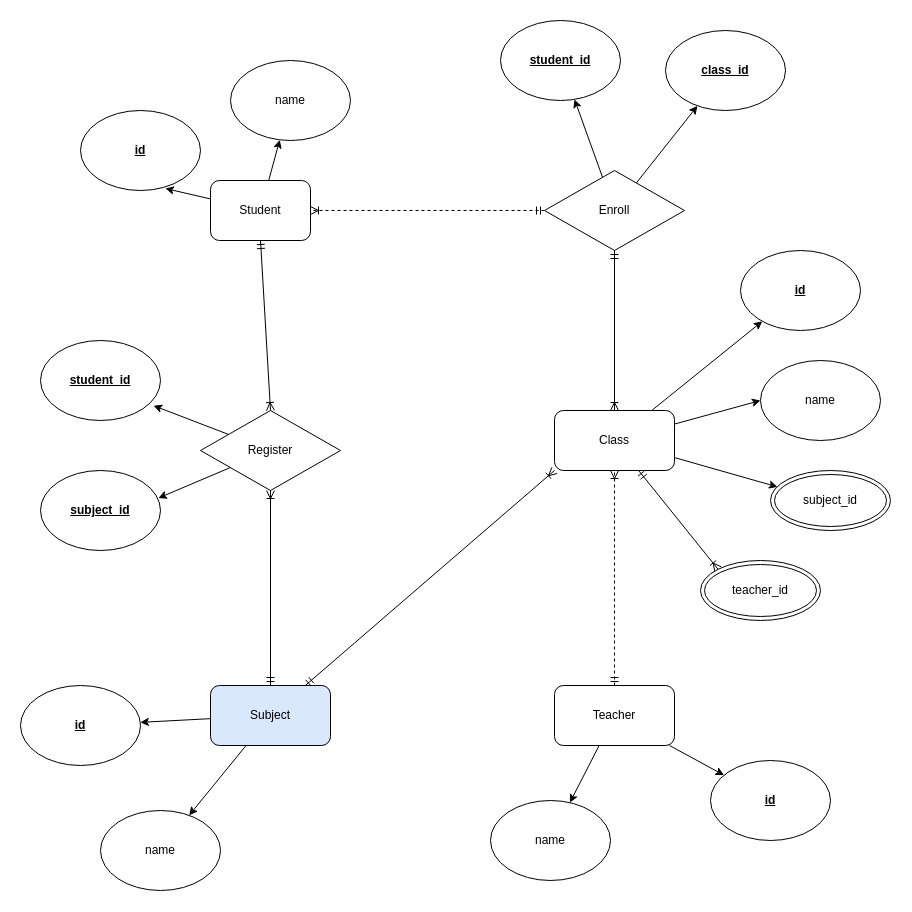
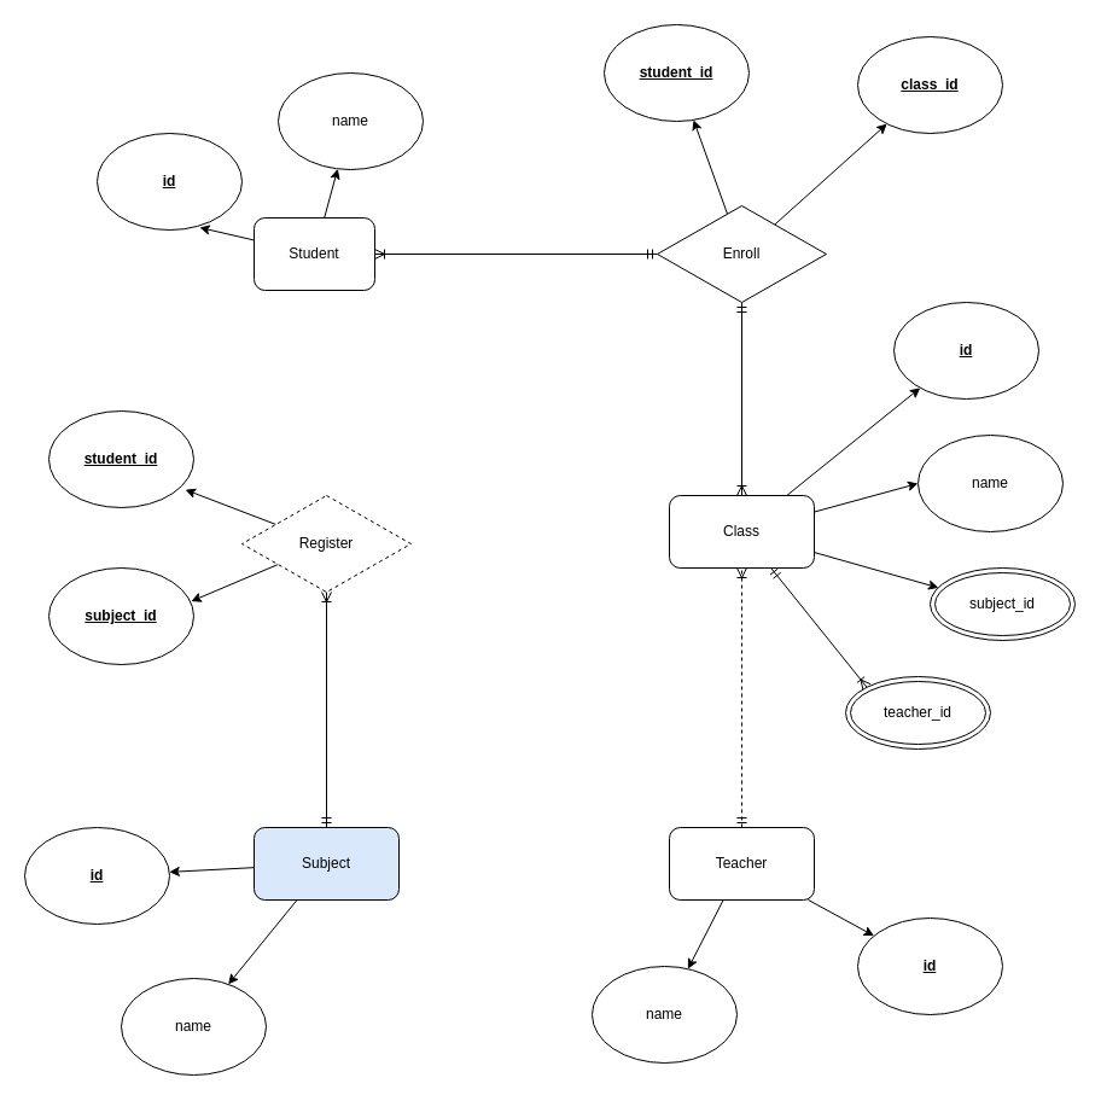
- <mxCell id="26" value="&lt;b&gt;&lt;u&gt;class_id&lt;/u&gt;&lt;/b&gt;" style="ellipse;whiteSpace=wrap;html=1;" vertex="1" parent="1"><mxGeometry x="665" y="30" width="120" height="80" as="geometry" /></mxCell>
+ <mxCell id="26" value="&lt;b&gt;&lt;u&gt;class_id&lt;/u&gt;&lt;/b&gt;" style="ellipse;whiteSpace=wrap;html=1;" vertex="1" parent="1"><mxGeometry x="710" y="30" width="120" height="80" as="geometry" /></mxCell>
- <mxCell id="18" style="edgeStyle=none;rounded=0;orthogonalLoop=1;jettySize=auto;html=1;startArrow=ERmandOne;startFill=0;endArrow=ERoneToMany;endFill=0;exitX=0;exitY=0.5;exitDx=0;exitDy=0;entryX=1;entryY=0.5;entryDx=0;entryDy=0;dashed=1;" edge="1" parent="1" source="24" target="19"><mxGeometry relative="1" as="geometry"><mxPoint x="430" y="290" as="targetPoint" /></mxGeometry></mxCell>
+ <mxCell id="18" style="edgeStyle=none;rounded=0;orthogonalLoop=1;jettySize=auto;html=1;startArrow=ERmandOne;startFill=0;endArrow=ERoneToMany;endFill=0;exitX=0;exitY=0.5;exitDx=0;exitDy=0;entryX=1;entryY=0.5;entryDx=0;entryDy=0;" edge="1" parent="1" source="24" target="19"><mxGeometry relative="1" as="geometry"><mxPoint x="430" y="290" as="targetPoint" /></mxGeometry></mxCell>
- <mxCell id="39" value="" style="endArrow=ERoneToMany;startArrow=ERmandOne;html=1;rounded=0;startFill=0;endFill=0;entryX=0.5;entryY=0;entryDx=0;entryDy=0;exitX=0.5;exitY=1;exitDx=0;exitDy=0;" edge="1" parent="1" source="19" target="35"><mxGeometry width="50" height="50" relative="1" as="geometry"><mxPoint x="440" y="370" as="sourcePoint" /><mxPoint x="430" y="410" as="targetPoint" /></mxGeometry></mxCell>
- <mxCell id="35" value="Register" style="rhombus;whiteSpace=wrap;html=1;glass=0;" vertex="1" parent="1"><mxGeometry x="200" y="410" width="140" height="80" as="geometry" /></mxCell>
+ <mxCell id="35" value="Register" style="rhombus;whiteSpace=wrap;html=1;glass=0;dashed=1;" vertex="1" parent="1"><mxGeometry x="200" y="410" width="140" height="80" as="geometry" /></mxCell>
- <mxCell id="29" style="edgeStyle=none;rounded=0;orthogonalLoop=1;jettySize=auto;html=1;entryX=0;entryY=1;entryDx=0;entryDy=0;startArrow=ERmandOne;startFill=0;endArrow=ERoneToMany;endFill=0;" edge="1" parent="1" source="30" target="13"><mxGeometry relative="1" as="geometry" /></mxCell>
